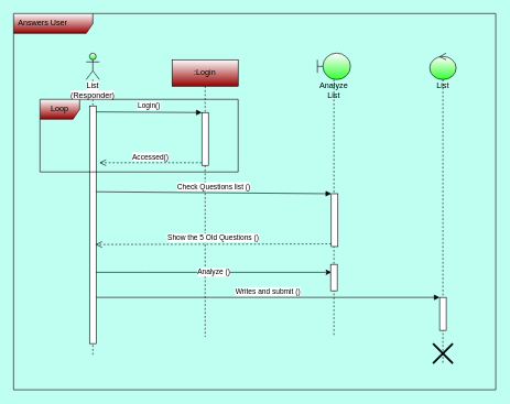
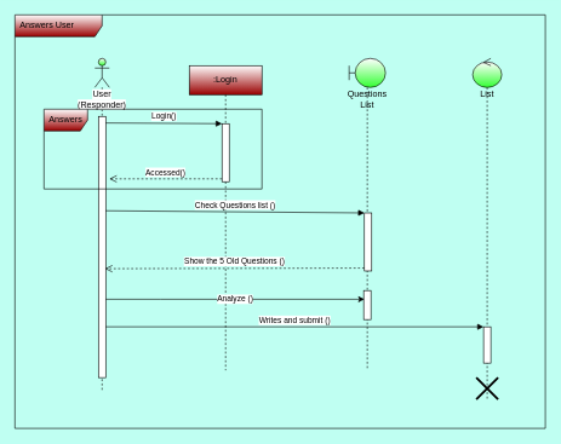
- <mxCell id="10" value="Analyze List" style="shape=umlLifeline;participant=umlBoundary;perimeter=lifelinePerimeter;whiteSpace=wrap;html=1;container=1;collapsible=0;recursiveResize=0;verticalAlign=top;spacingTop=36;outlineConnect=0;gradientColor=#33FF33;" vertex="1" parent="1"><mxGeometry x="480" y="80" width="50" height="430" as="geometry" /></mxCell>
+ <mxCell id="10" value="Questions List" style="shape=umlLifeline;participant=umlBoundary;perimeter=lifelinePerimeter;whiteSpace=wrap;html=1;container=1;collapsible=0;recursiveResize=0;verticalAlign=top;spacingTop=36;outlineConnect=0;gradientColor=#33FF33;" vertex="1" parent="1"><mxGeometry x="480" y="80" width="50" height="430" as="geometry" /></mxCell>
- <mxCell id="9" value="Loop" style="shape=umlFrame;whiteSpace=wrap;html=1;gradientColor=#990000;" vertex="1" parent="1"><mxGeometry x="60" y="150" width="300" height="110" as="geometry" /></mxCell>
+ <mxCell id="9" value="Answers" style="shape=umlFrame;whiteSpace=wrap;html=1;gradientColor=#990000;" vertex="1" parent="1"><mxGeometry x="60" y="150" width="300" height="110" as="geometry" /></mxCell>
- <mxCell id="3" value="&lt;span style=&quot;color: rgb(0 , 0 , 0) ; font-family: &amp;#34;helvetica&amp;#34; ; font-size: 12px ; font-style: normal ; font-weight: 400 ; letter-spacing: normal ; text-align: center ; text-indent: 0px ; text-transform: none ; word-spacing: 0px ; background-color: rgb(255 , 255 , 255) ; display: inline ; float: none&quot;&gt;List&lt;/span&gt;&lt;br style=&quot;color: rgb(0 , 0 , 0) ; font-family: &amp;#34;helvetica&amp;#34; ; font-size: 12px ; font-style: normal ; font-weight: 400 ; letter-spacing: normal ; text-align: center ; text-indent: 0px ; text-transform: none ; word-spacing: 0px ; background-color: rgb(255 , 255 , 255)&quot;&gt;&lt;span style=&quot;color: rgb(0 , 0 , 0) ; font-family: &amp;#34;helvetica&amp;#34; ; font-size: 12px ; font-style: normal ; font-weight: 400 ; letter-spacing: normal ; text-align: center ; text-indent: 0px ; text-transform: none ; word-spacing: 0px ; background-color: rgb(255 , 255 , 255) ; display: inline ; float: none&quot;&gt;(Responder)&lt;/span&gt;&lt;br&gt;" style="shape=umlLifeline;participant=umlActor;perimeter=lifelinePerimeter;whiteSpace=wrap;html=1;container=1;collapsible=0;recursiveResize=0;verticalAlign=top;spacingTop=36;outlineConnect=0;gradientColor=#33FF33;" vertex="1" parent="1"><mxGeometry x="130" y="80" width="20" height="460" as="geometry" /></mxCell>
+ <mxCell id="3" value="&lt;span style=&quot;color: rgb(0 , 0 , 0) ; font-family: &amp;#34;helvetica&amp;#34; ; font-size: 12px ; font-style: normal ; font-weight: 400 ; letter-spacing: normal ; text-align: center ; text-indent: 0px ; text-transform: none ; word-spacing: 0px ; background-color: rgb(255 , 255 , 255) ; display: inline ; float: none&quot;&gt;User&lt;/span&gt;&lt;br style=&quot;color: rgb(0 , 0 , 0) ; font-family: &amp;#34;helvetica&amp;#34; ; font-size: 12px ; font-style: normal ; font-weight: 400 ; letter-spacing: normal ; text-align: center ; text-indent: 0px ; text-transform: none ; word-spacing: 0px ; background-color: rgb(255 , 255 , 255)&quot;&gt;&lt;span style=&quot;color: rgb(0 , 0 , 0) ; font-family: &amp;#34;helvetica&amp;#34; ; font-size: 12px ; font-style: normal ; font-weight: 400 ; letter-spacing: normal ; text-align: center ; text-indent: 0px ; text-transform: none ; word-spacing: 0px ; background-color: rgb(255 , 255 , 255) ; display: inline ; float: none&quot;&gt;(Responder)&lt;/span&gt;&lt;br&gt;" style="shape=umlLifeline;participant=umlActor;perimeter=lifelinePerimeter;whiteSpace=wrap;html=1;container=1;collapsible=0;recursiveResize=0;verticalAlign=top;spacingTop=36;outlineConnect=0;gradientColor=#33FF33;" vertex="1" parent="1"><mxGeometry x="130" y="80" width="20" height="460" as="geometry" /></mxCell>
